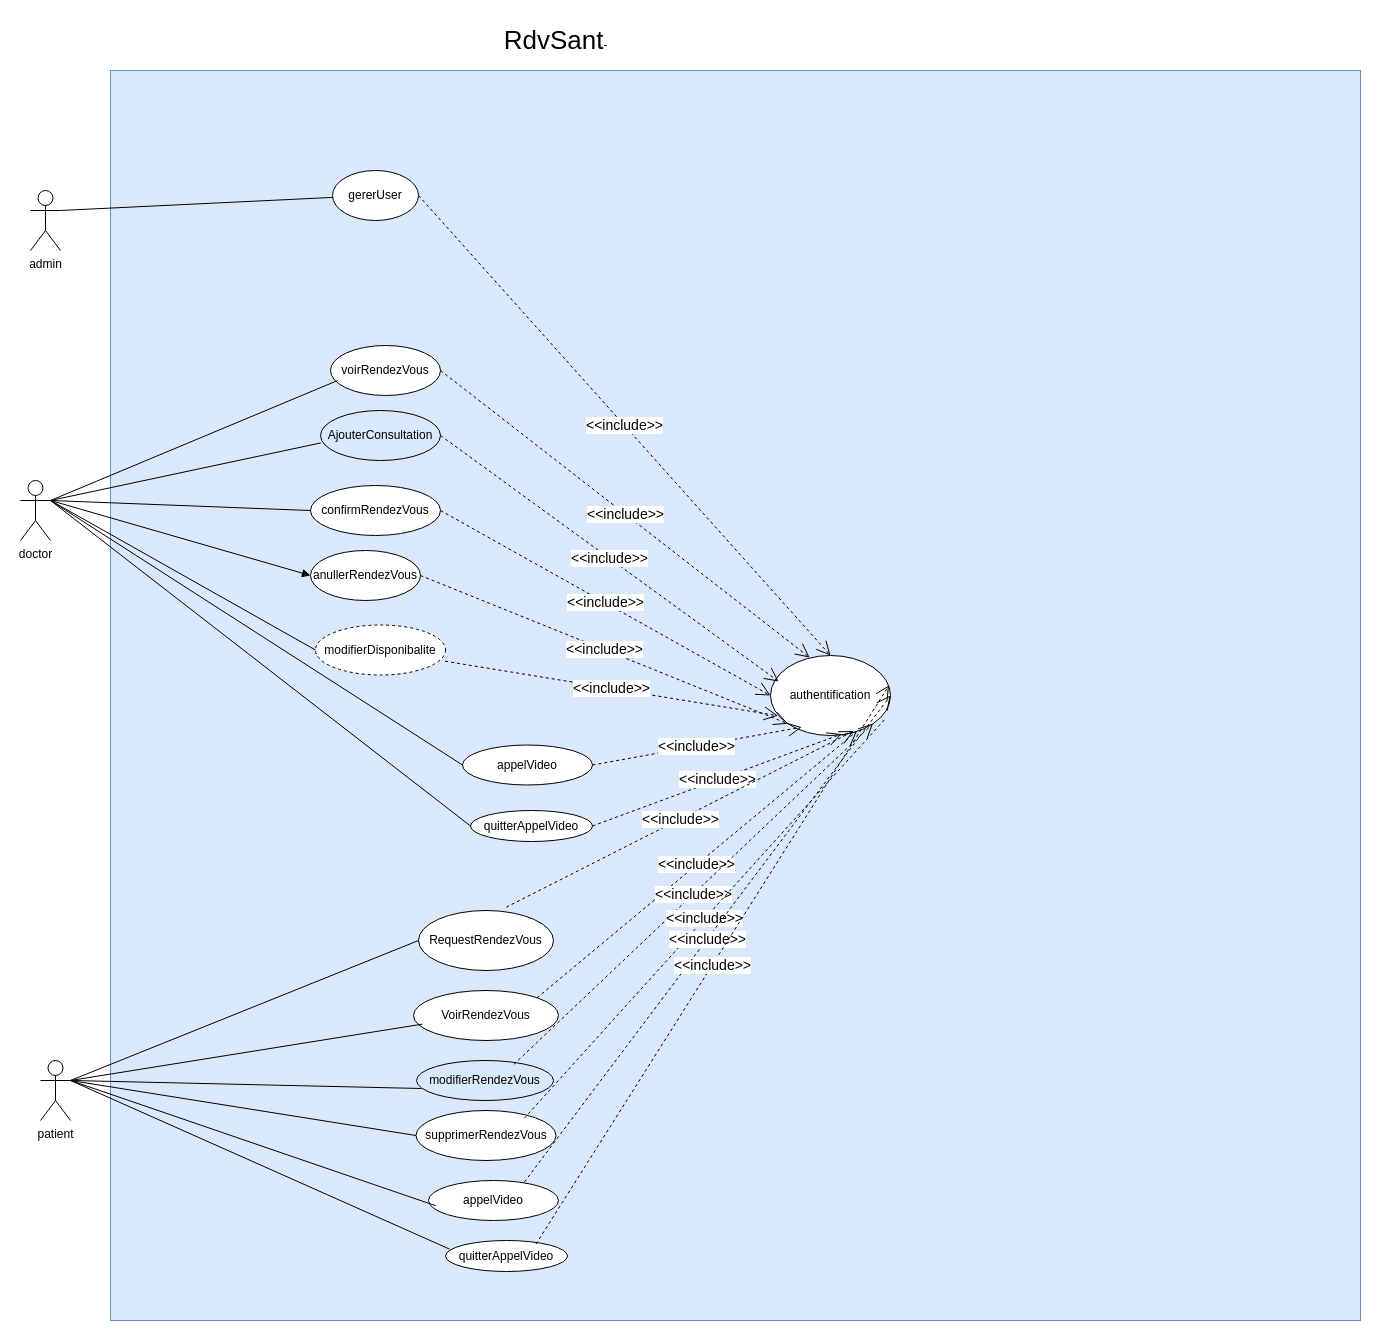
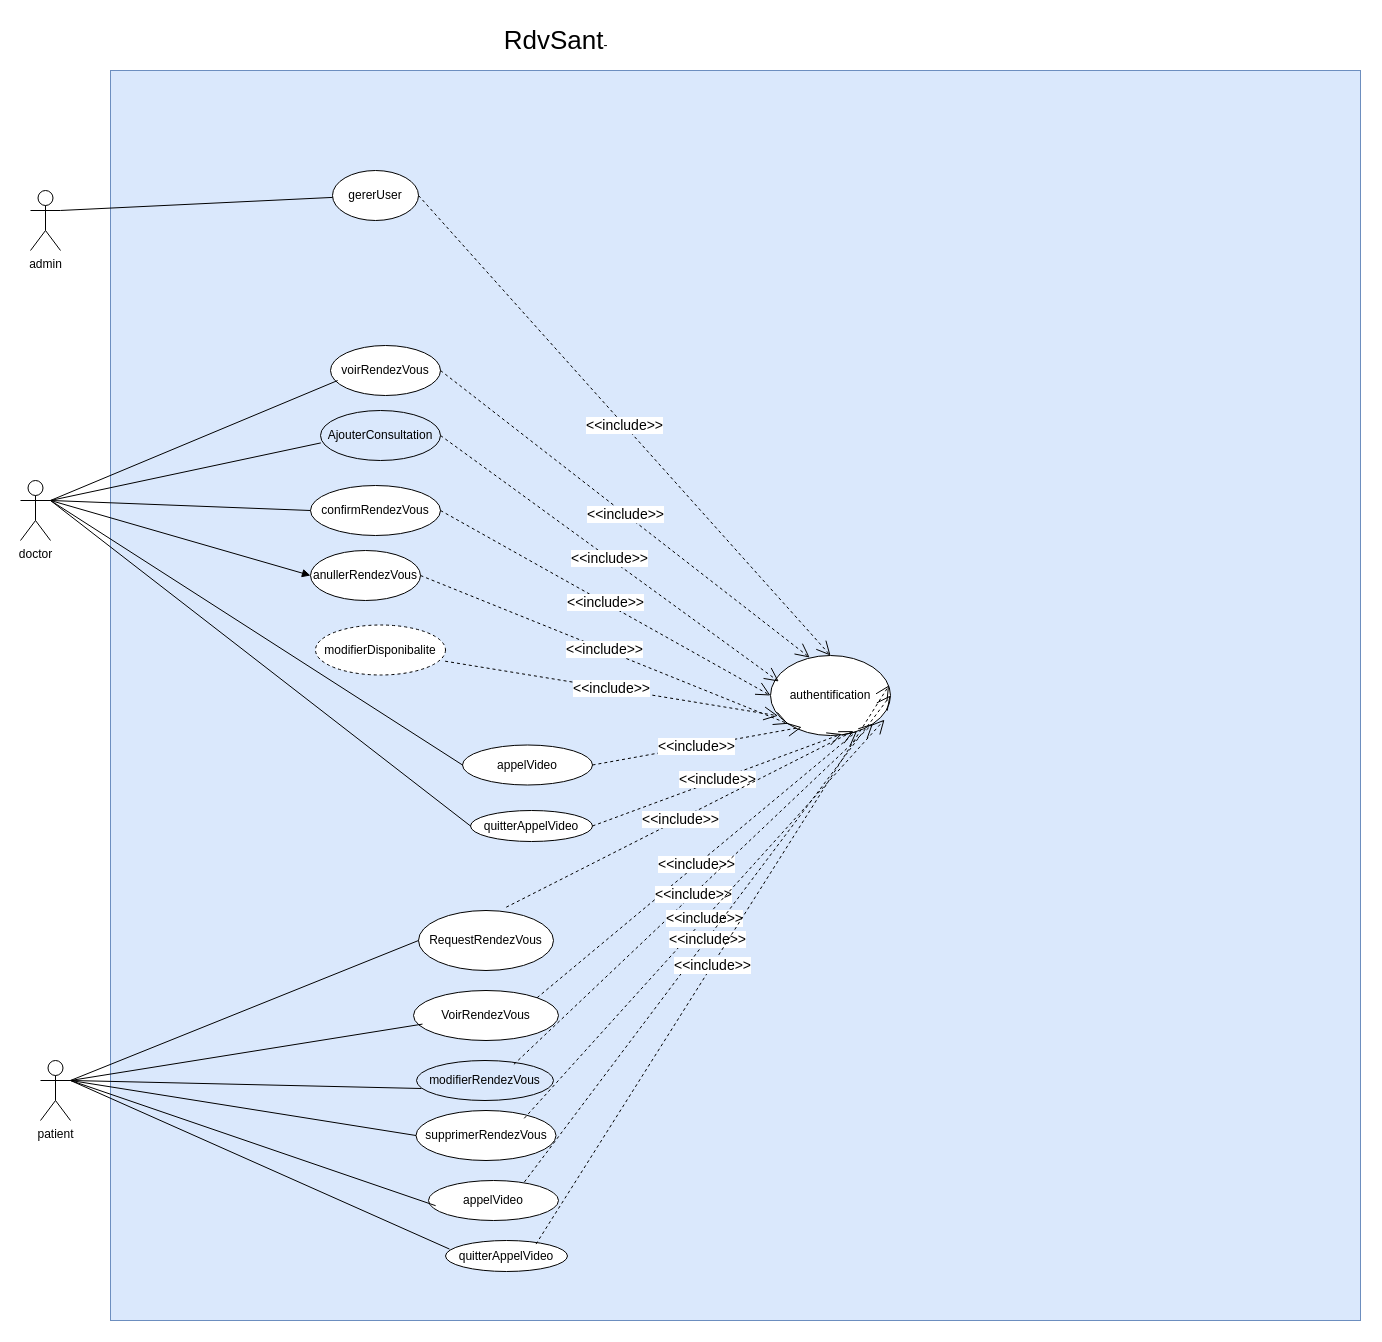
- <mxCell id="27" value="" style="endArrow=none;html=1;rounded=0;exitX=1;exitY=0.333;exitDx=0;exitDy=0;exitPerimeter=0;entryX=0;entryY=0.5;entryDx=0;entryDy=0;" edge="1" parent="1" source="4" target="12"><mxGeometry width="50" height="50" relative="1" as="geometry"><mxPoint x="310" y="510" as="sourcePoint" /><mxPoint x="360" y="460" as="targetPoint" /></mxGeometry></mxCell>
- <mxCell id="47" value="&lt;font style=&quot;font-size: 14px;&quot;&gt;&amp;lt;&amp;lt;include&amp;gt;&amp;gt;&lt;/font&gt;" style="endArrow=none;endSize=12;dashed=1;html=1;rounded=0;exitX=0.773;exitY=0.157;exitDx=0;exitDy=0;entryX=0.95;entryY=0.802;entryDx=0;entryDy=0;entryPerimeter=0;exitPerimeter=0;" edge="1" parent="1" source="16" target="6"><mxGeometry width="160" relative="1" as="geometry"><mxPoint x="632" y="865" as="sourcePoint" /><mxPoint x="901" y="759" as="targetPoint" /></mxGeometry></mxCell>
+ <mxCell id="47" value="&lt;font style=&quot;font-size: 14px;&quot;&gt;&amp;lt;&amp;lt;include&amp;gt;&amp;gt;&lt;/font&gt;" style="endArrow=open;endSize=12;dashed=1;html=1;rounded=0;exitX=0.773;exitY=0.157;exitDx=0;exitDy=0;entryX=0.95;entryY=0.802;entryDx=0;entryDy=0;entryPerimeter=0;exitPerimeter=0;" edge="1" parent="1" source="16" target="6"><mxGeometry width="160" relative="1" as="geometry"><mxPoint x="632" y="865" as="sourcePoint" /><mxPoint x="901" y="759" as="targetPoint" /></mxGeometry></mxCell>
